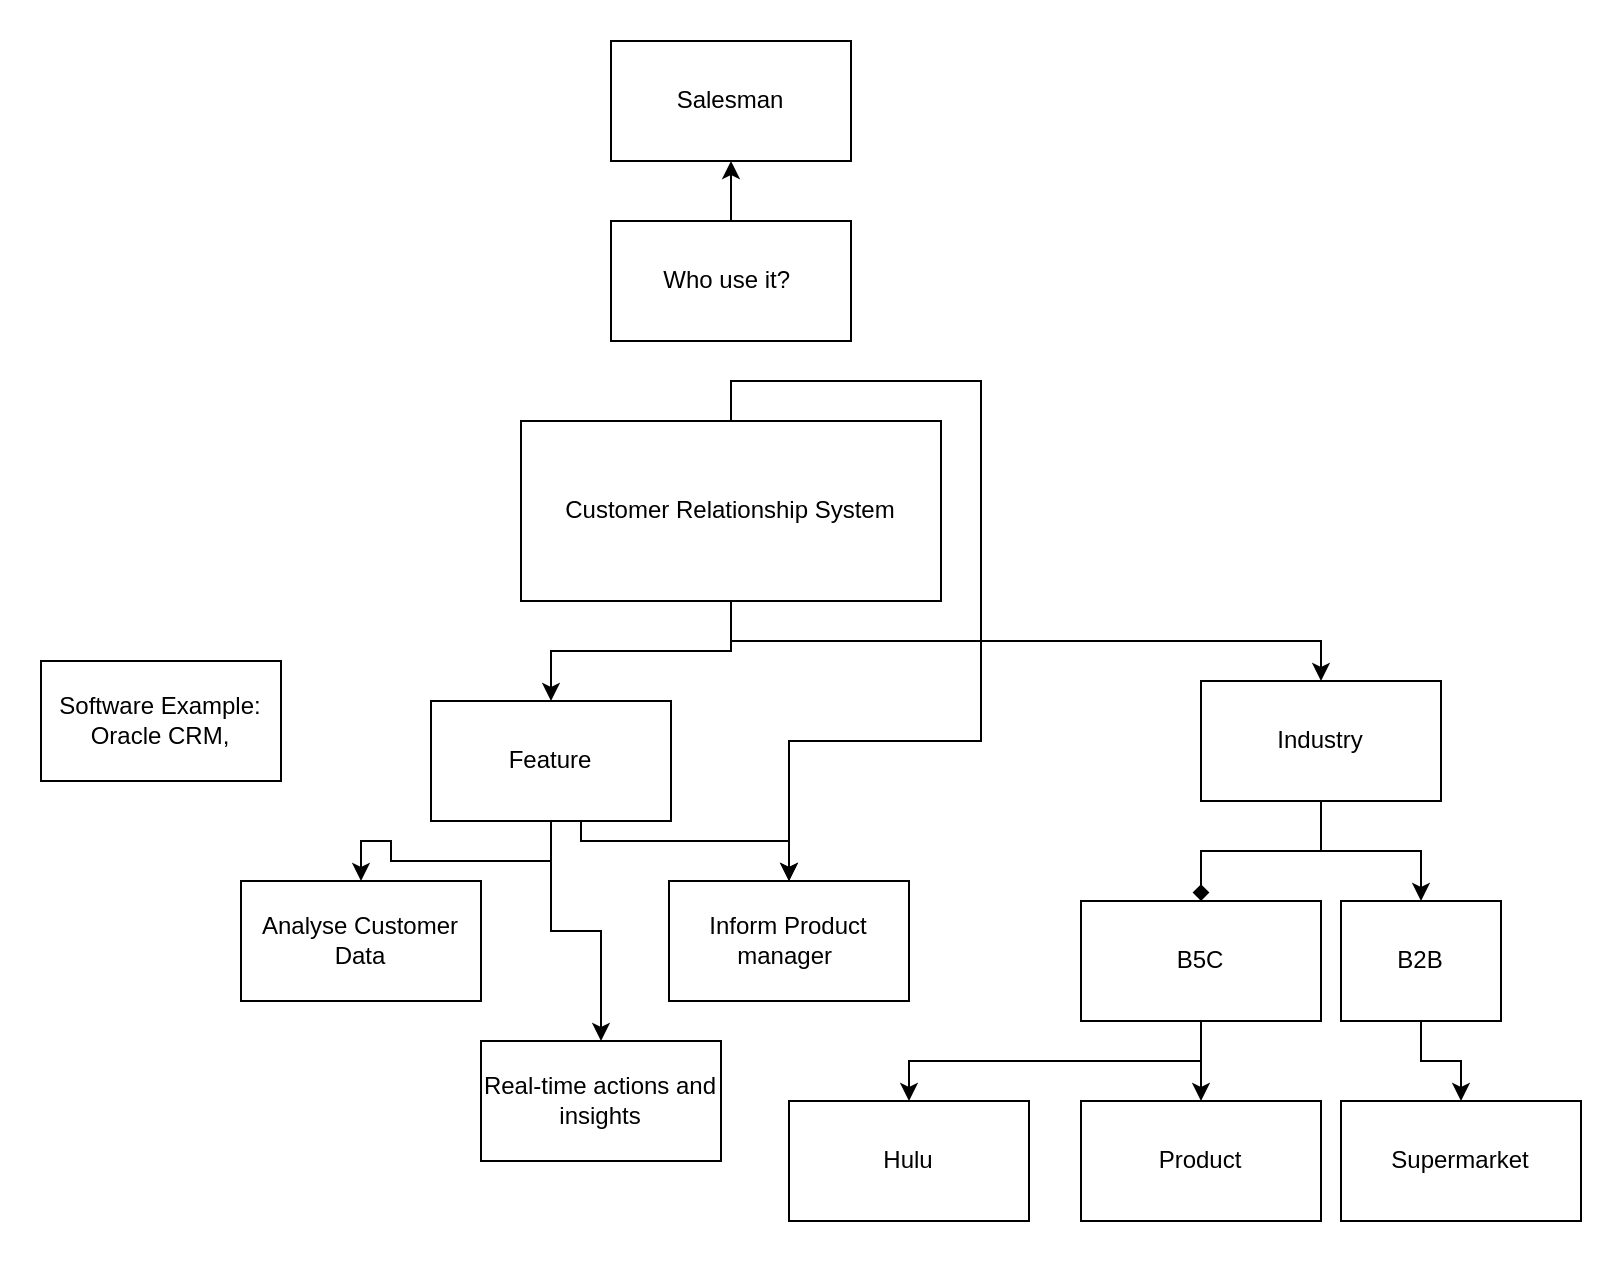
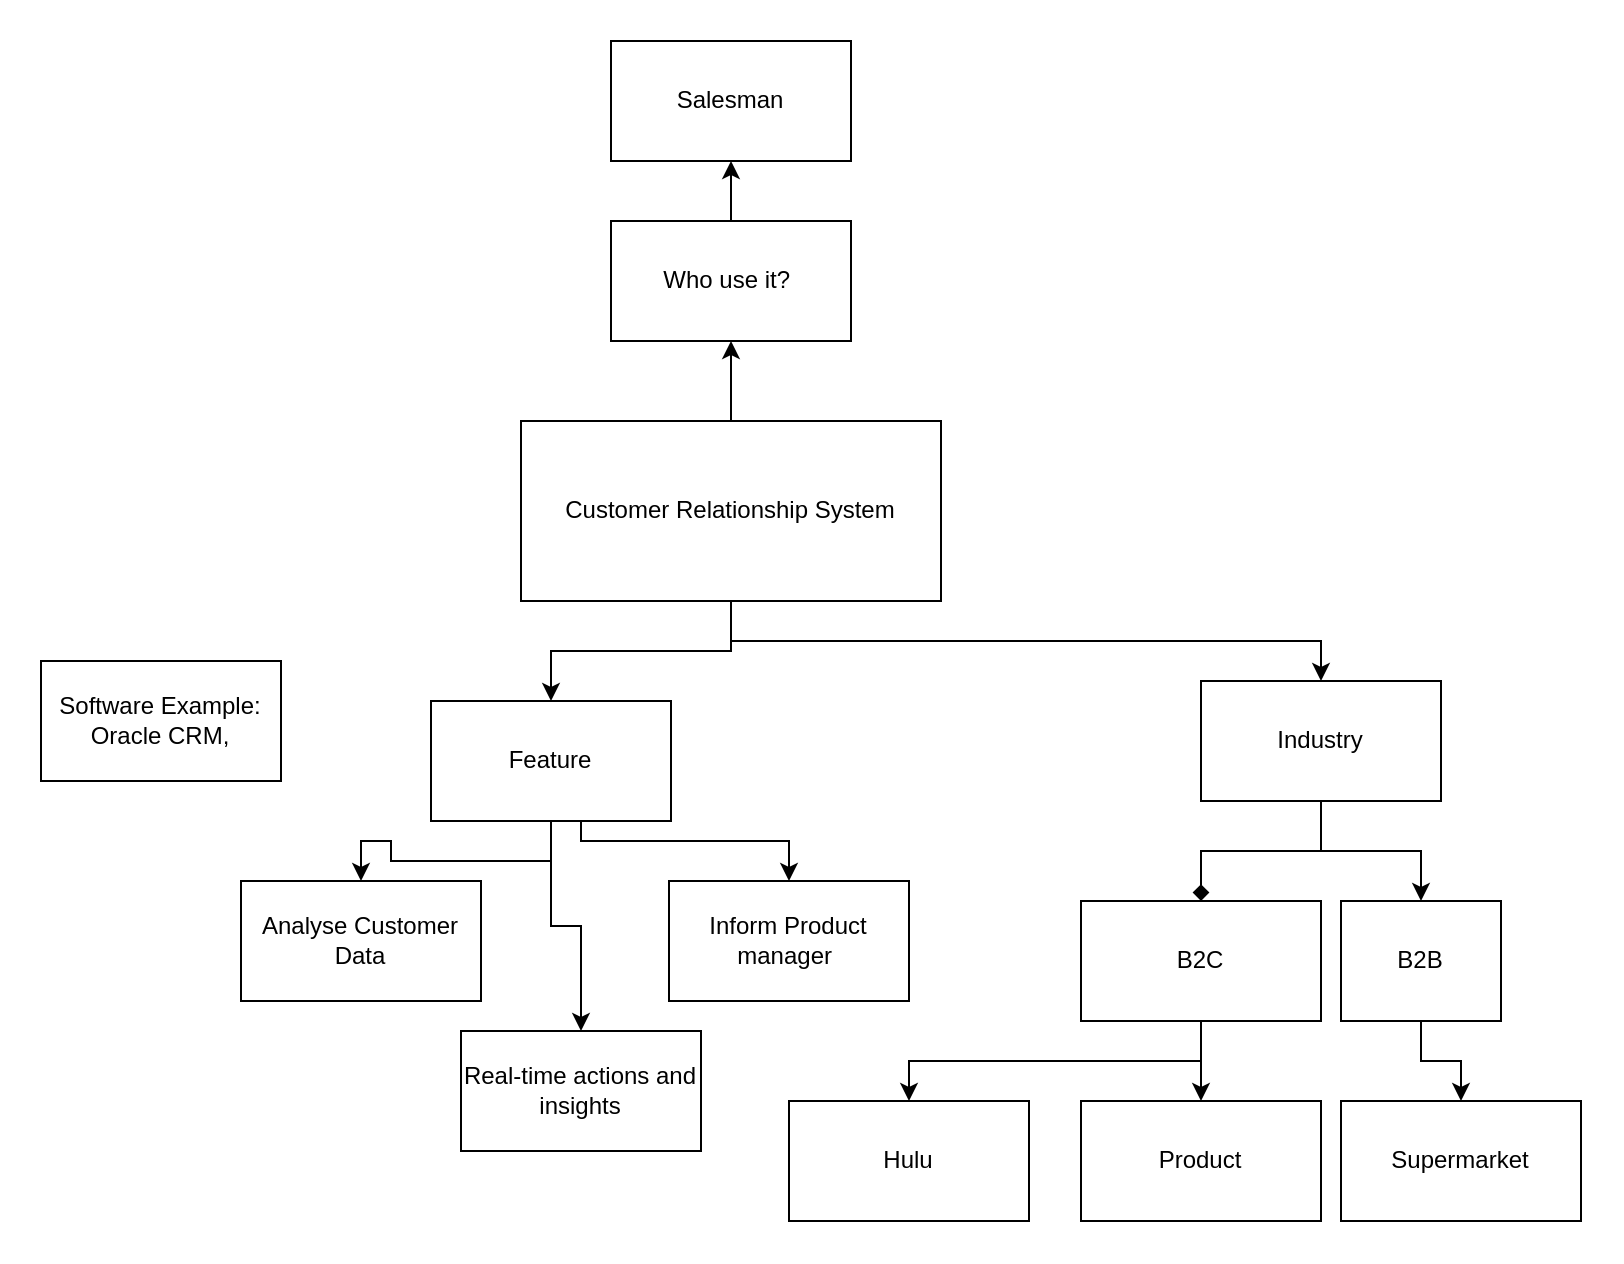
- <mxCell id="2" style="edgeStyle=orthogonalEdgeStyle;rounded=0;orthogonalLoop=1;jettySize=auto;html=1;exitX=0.5;exitY=0;exitDx=0;exitDy=0;" parent="1" source="5" target="26" edge="1"><mxGeometry relative="1" as="geometry" /></mxCell>
+ <mxCell id="2" style="edgeStyle=orthogonalEdgeStyle;rounded=0;orthogonalLoop=1;jettySize=auto;html=1;exitX=0.5;exitY=0;exitDx=0;exitDy=0;entryX=0.5;entryY=1;entryDx=0;entryDy=0;" parent="1" source="5" target="7" edge="1"><mxGeometry relative="1" as="geometry" /></mxCell>
- <mxCell id="18" value="B5C" style="rounded=0;whiteSpace=wrap;html=1;" parent="1" vertex="1"><mxGeometry x="540" y="450" width="120" height="60" as="geometry" /></mxCell>
+ <mxCell id="18" value="B2C" style="rounded=0;whiteSpace=wrap;html=1;" parent="1" vertex="1"><mxGeometry x="540" y="450" width="120" height="60" as="geometry" /></mxCell>
- <mxCell id="27" value="Real-time actions and insights" style="rounded=0;whiteSpace=wrap;html=1;" parent="1" vertex="1"><mxGeometry x="240" y="520" width="120" height="60" as="geometry" /></mxCell>
+ <mxCell id="27" value="Real-time actions and insights" style="rounded=0;whiteSpace=wrap;html=1;" parent="1" vertex="1"><mxGeometry x="230" y="515" width="120" height="60" as="geometry" /></mxCell>
